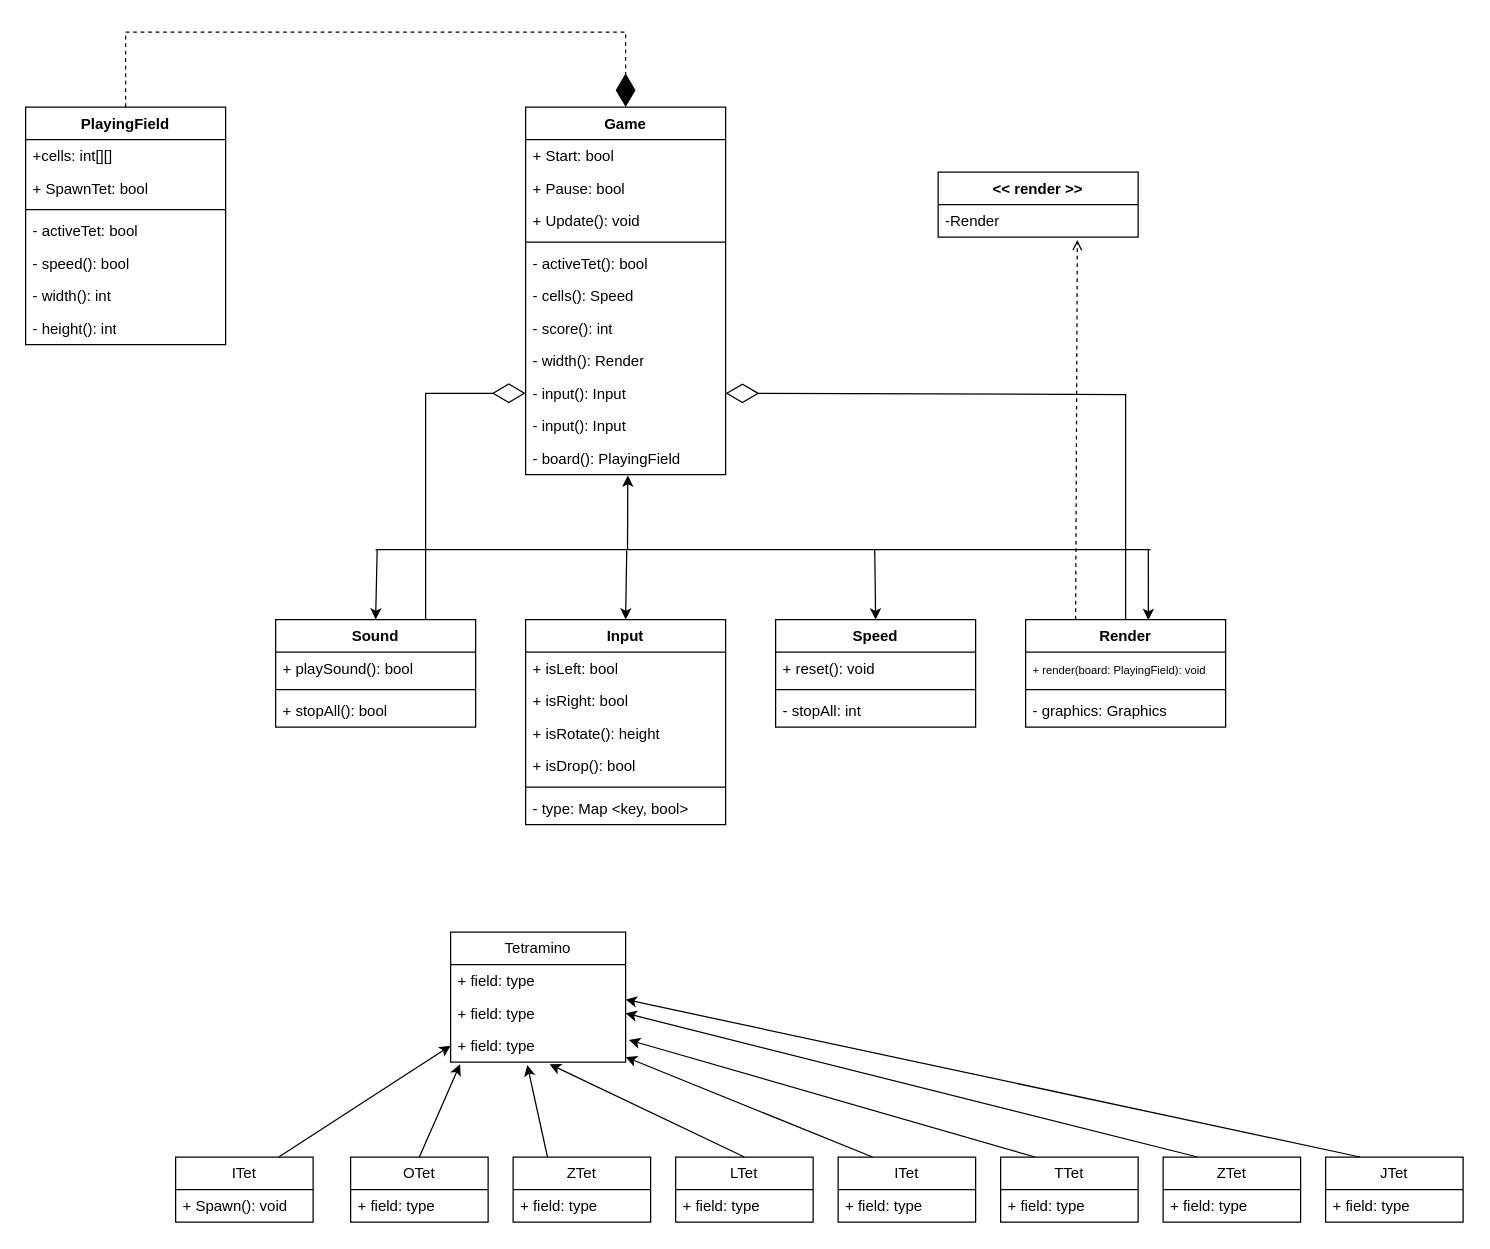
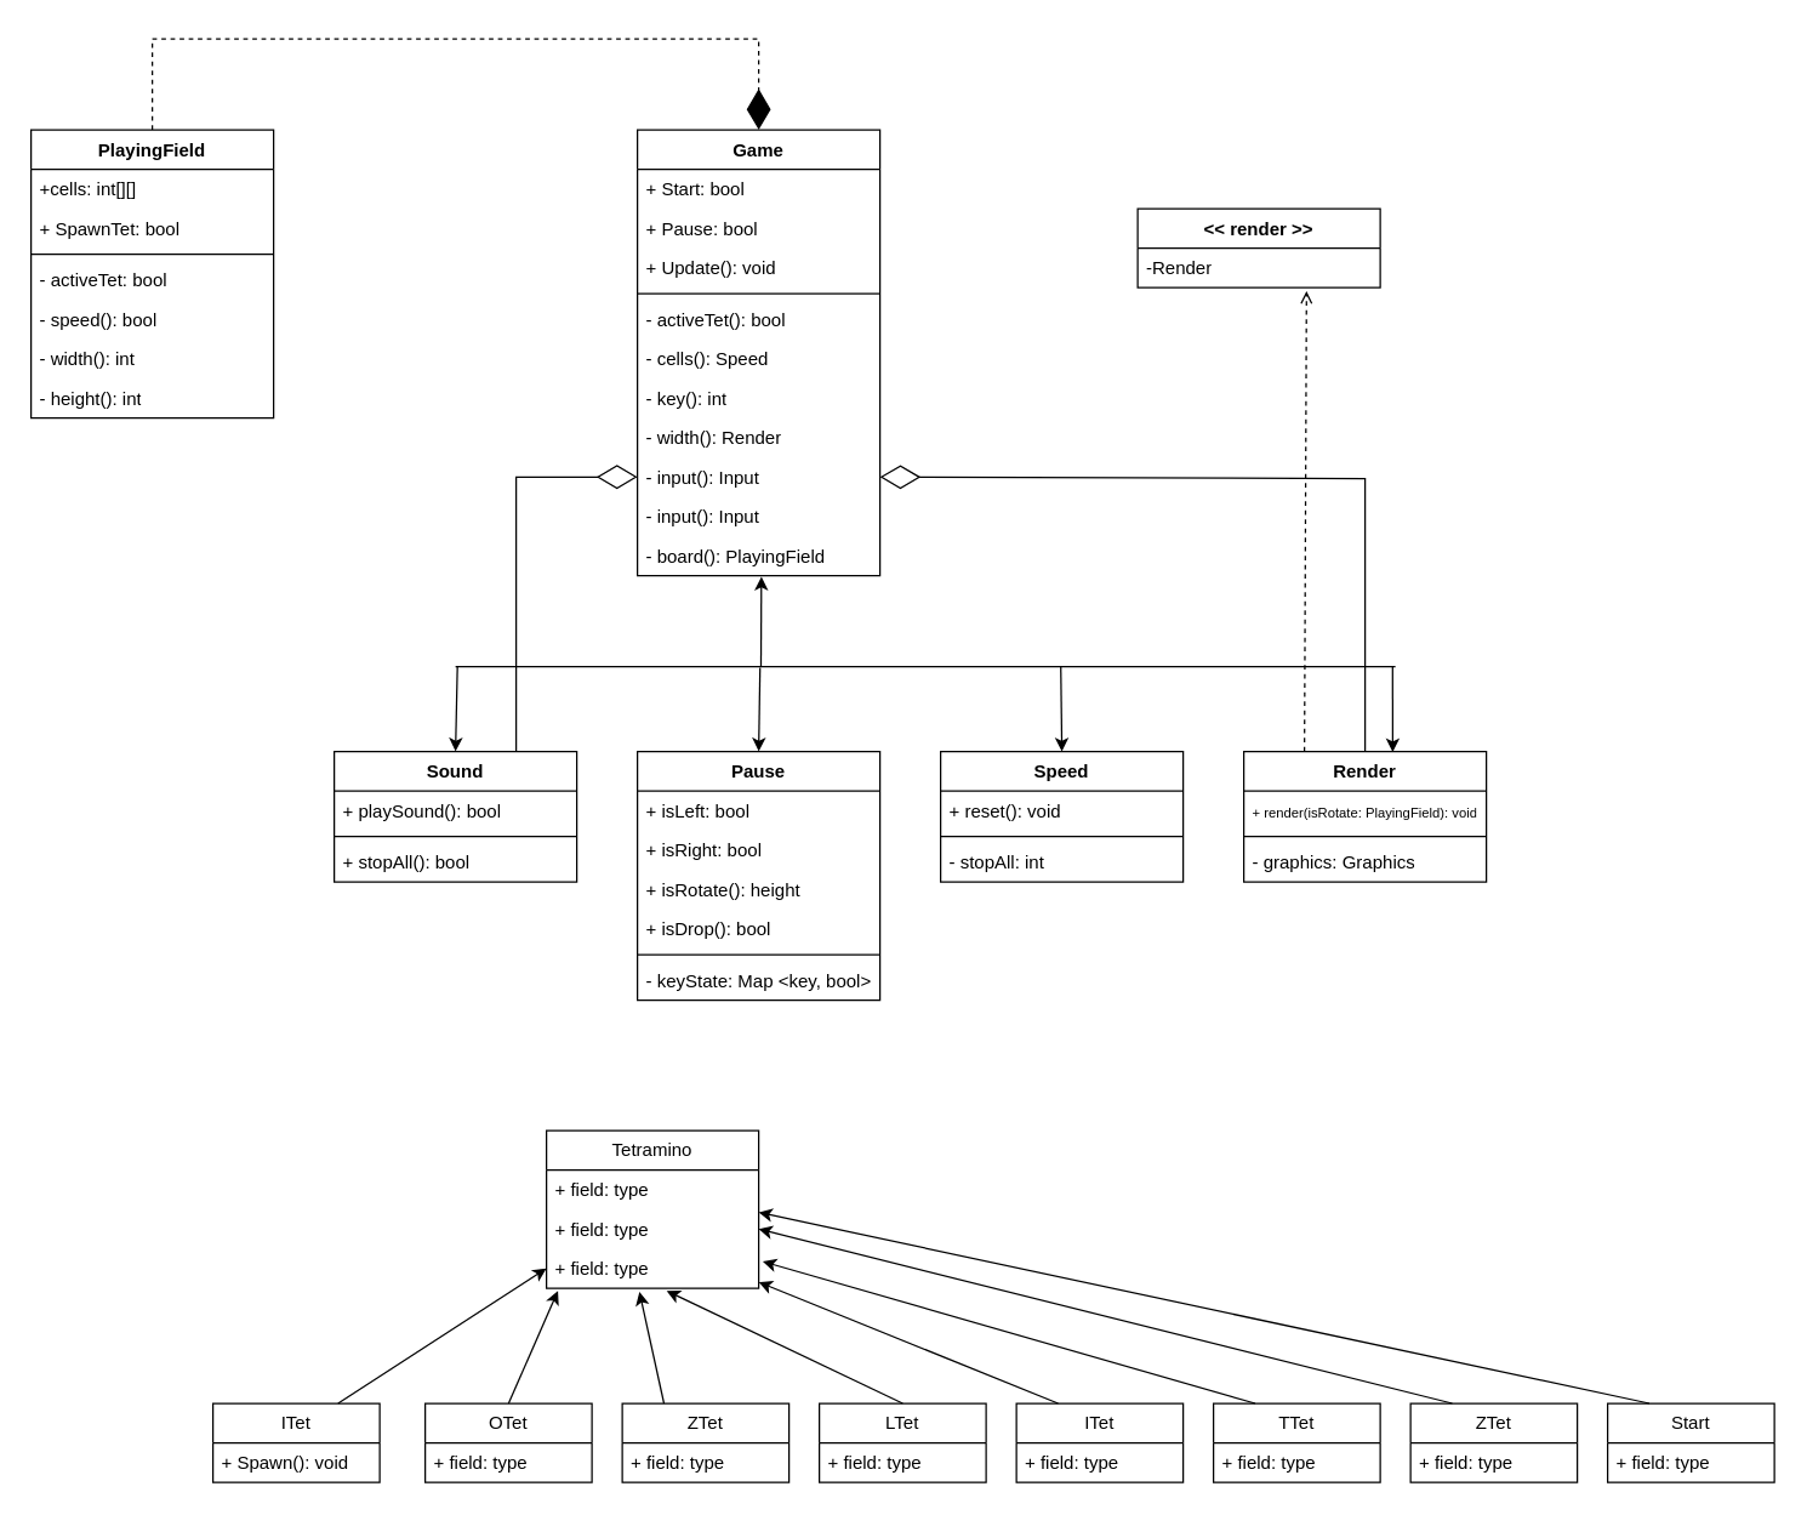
- <mxCell id="17" value="- score(): int" style="text;strokeColor=none;fillColor=none;align=left;verticalAlign=top;spacingLeft=4;spacingRight=4;overflow=hidden;rotatable=0;points=[[0,0.5],[1,0.5]];portConstraint=eastwest;whiteSpace=wrap;html=1;" vertex="1" parent="10"><mxGeometry y="164" width="160" height="26" as="geometry" /></mxCell>
+ <mxCell id="17" value="- key(): int" style="text;strokeColor=none;fillColor=none;align=left;verticalAlign=top;spacingLeft=4;spacingRight=4;overflow=hidden;rotatable=0;points=[[0,0.5],[1,0.5]];portConstraint=eastwest;whiteSpace=wrap;html=1;" vertex="1" parent="10"><mxGeometry y="164" width="160" height="26" as="geometry" /></mxCell>
- <mxCell id="26" value="Input" style="swimlane;fontStyle=1;align=center;verticalAlign=top;childLayout=stackLayout;horizontal=1;startSize=26;horizontalStack=0;resizeParent=1;resizeParentMax=0;resizeLast=0;collapsible=1;marginBottom=0;whiteSpace=wrap;html=1;" vertex="1" parent="1"><mxGeometry x="420" y="490" width="160" height="164" as="geometry" /></mxCell>
+ <mxCell id="26" value="Pause" style="swimlane;fontStyle=1;align=center;verticalAlign=top;childLayout=stackLayout;horizontal=1;startSize=26;horizontalStack=0;resizeParent=1;resizeParentMax=0;resizeLast=0;collapsible=1;marginBottom=0;whiteSpace=wrap;html=1;" vertex="1" parent="1"><mxGeometry x="420" y="490" width="160" height="164" as="geometry" /></mxCell>
- <mxCell id="38" value="&lt;font style=&quot;font-size: 9px;&quot;&gt;+ render(board: PlayingField): void&lt;/font&gt;" style="text;strokeColor=none;fillColor=none;align=left;verticalAlign=top;spacingLeft=4;spacingRight=4;overflow=hidden;rotatable=0;points=[[0,0.5],[1,0.5]];portConstraint=eastwest;whiteSpace=wrap;html=1;" vertex="1" parent="37"><mxGeometry y="26" width="160" height="26" as="geometry" /></mxCell>
+ <mxCell id="38" value="&lt;font style=&quot;font-size: 9px;&quot;&gt;+ render(isRotate: PlayingField): void&lt;/font&gt;" style="text;strokeColor=none;fillColor=none;align=left;verticalAlign=top;spacingLeft=4;spacingRight=4;overflow=hidden;rotatable=0;points=[[0,0.5],[1,0.5]];portConstraint=eastwest;whiteSpace=wrap;html=1;" vertex="1" parent="37"><mxGeometry y="26" width="160" height="26" as="geometry" /></mxCell>
- <mxCell id="32" value="- type: Map &amp;lt;key, bool&amp;gt;" style="text;strokeColor=none;fillColor=none;align=left;verticalAlign=top;spacingLeft=4;spacingRight=4;overflow=hidden;rotatable=0;points=[[0,0.5],[1,0.5]];portConstraint=eastwest;whiteSpace=wrap;html=1;" vertex="1" parent="26"><mxGeometry y="138" width="160" height="26" as="geometry" /></mxCell>
+ <mxCell id="32" value="- keyState: Map &amp;lt;key, bool&amp;gt;" style="text;strokeColor=none;fillColor=none;align=left;verticalAlign=top;spacingLeft=4;spacingRight=4;overflow=hidden;rotatable=0;points=[[0,0.5],[1,0.5]];portConstraint=eastwest;whiteSpace=wrap;html=1;" vertex="1" parent="26"><mxGeometry y="138" width="160" height="26" as="geometry" /></mxCell>
- <mxCell id="61" value="JTet" style="swimlane;fontStyle=0;childLayout=stackLayout;horizontal=1;startSize=26;fillColor=none;horizontalStack=0;resizeParent=1;resizeParentMax=0;resizeLast=0;collapsible=1;marginBottom=0;whiteSpace=wrap;html=1;" vertex="1" parent="1"><mxGeometry x="1060" y="920" width="110" height="52" as="geometry" /></mxCell>
+ <mxCell id="61" value="Start" style="swimlane;fontStyle=0;childLayout=stackLayout;horizontal=1;startSize=26;fillColor=none;horizontalStack=0;resizeParent=1;resizeParentMax=0;resizeLast=0;collapsible=1;marginBottom=0;whiteSpace=wrap;html=1;" vertex="1" parent="1"><mxGeometry x="1060" y="920" width="110" height="52" as="geometry" /></mxCell>
